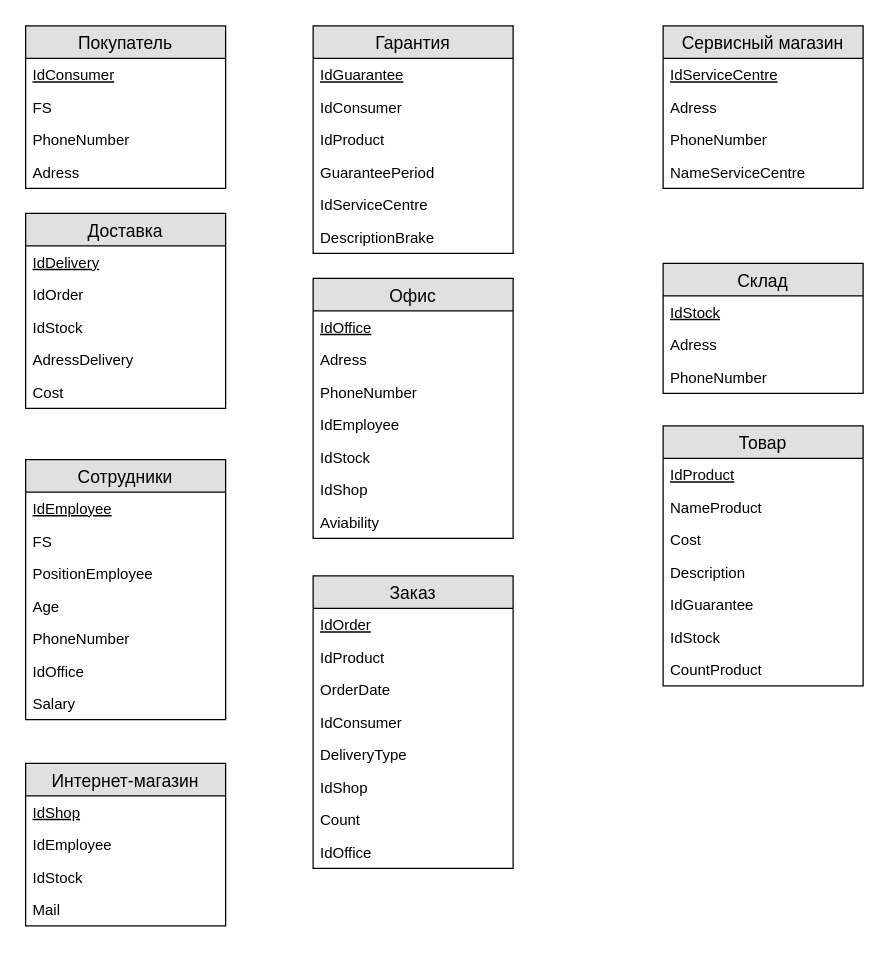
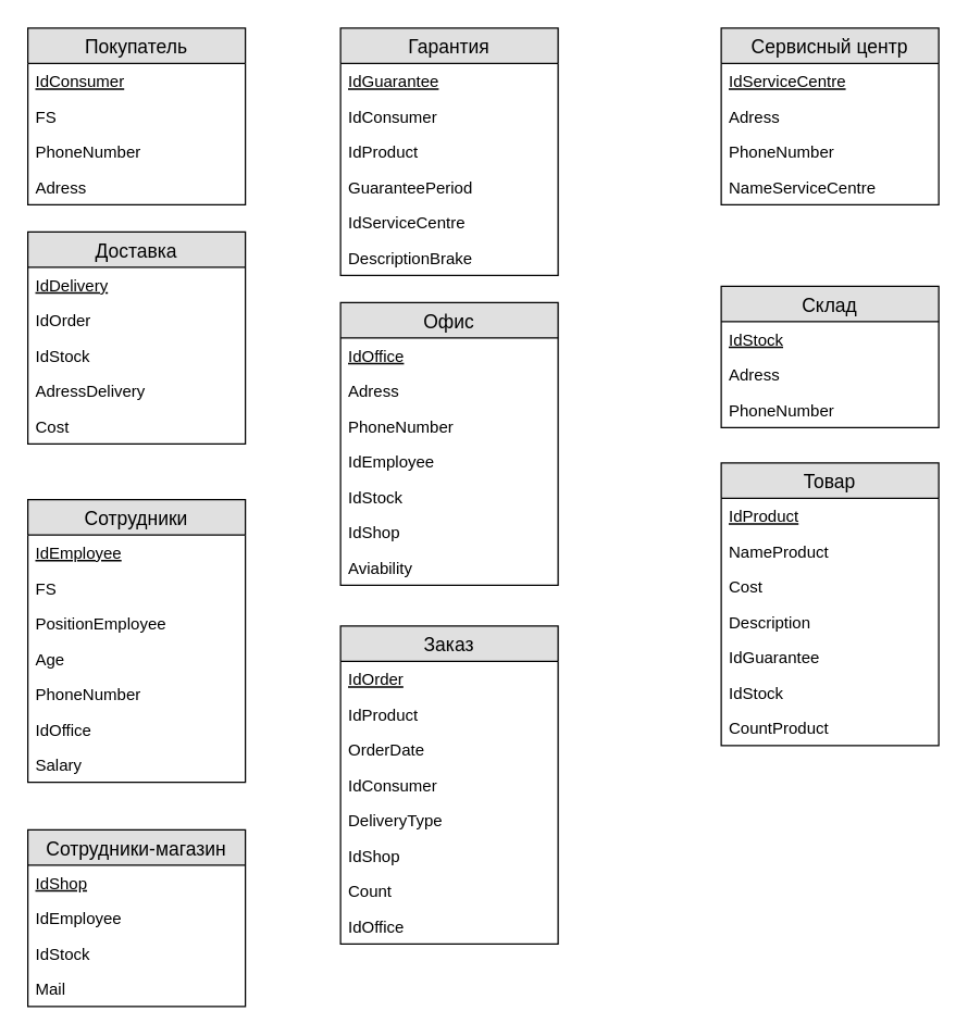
- <mxCell id="58" value="Сервисный магазин" style="swimlane;fontStyle=0;childLayout=stackLayout;horizontal=1;startSize=26;fillColor=#e0e0e0;horizontalStack=0;resizeParent=1;resizeParentMax=0;resizeLast=0;collapsible=1;marginBottom=0;swimlaneFillColor=#ffffff;align=center;fontSize=14;" vertex="1" parent="1"><mxGeometry x="530" y="20" width="160" height="130" as="geometry" /></mxCell>
+ <mxCell id="58" value="Сервисный центр" style="swimlane;fontStyle=0;childLayout=stackLayout;horizontal=1;startSize=26;fillColor=#e0e0e0;horizontalStack=0;resizeParent=1;resizeParentMax=0;resizeLast=0;collapsible=1;marginBottom=0;swimlaneFillColor=#ffffff;align=center;fontSize=14;" vertex="1" parent="1"><mxGeometry x="530" y="20" width="160" height="130" as="geometry" /></mxCell>
- <mxCell id="21" value="Интернет-магазин" style="swimlane;fontStyle=0;childLayout=stackLayout;horizontal=1;startSize=26;fillColor=#e0e0e0;horizontalStack=0;resizeParent=1;resizeParentMax=0;resizeLast=0;collapsible=1;marginBottom=0;swimlaneFillColor=#ffffff;align=center;fontSize=14;" vertex="1" parent="1"><mxGeometry x="20" y="610" width="160" height="130" as="geometry" /></mxCell>
+ <mxCell id="21" value="Сотрудники-магазин" style="swimlane;fontStyle=0;childLayout=stackLayout;horizontal=1;startSize=26;fillColor=#e0e0e0;horizontalStack=0;resizeParent=1;resizeParentMax=0;resizeLast=0;collapsible=1;marginBottom=0;swimlaneFillColor=#ffffff;align=center;fontSize=14;" vertex="1" parent="1"><mxGeometry x="20" y="610" width="160" height="130" as="geometry" /></mxCell>
